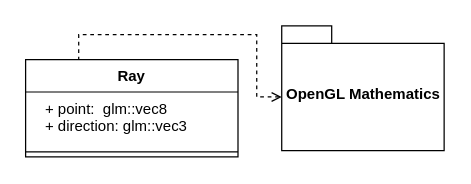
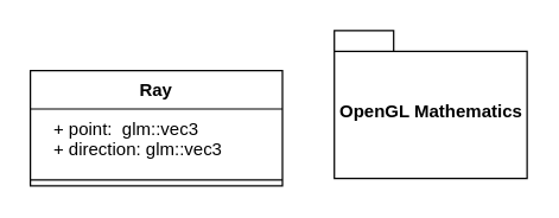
- <mxCell id="5" style="edgeStyle=orthogonalEdgeStyle;rounded=0;orthogonalLoop=1;jettySize=auto;html=1;exitX=0;exitY=0;exitDx=0;exitDy=57;exitPerimeter=0;entryX=0.25;entryY=0;entryDx=0;entryDy=0;endArrow=none;endFill=0;dashed=1;startArrow=open;startFill=0;" parent="1" source="6" target="2" edge="1"><mxGeometry relative="1" as="geometry" /></mxCell>
- <mxCell id="3" value="   + point:  glm::vec8&#10;   + direction: glm::vec3" style="text;strokeColor=none;fillColor=none;align=left;verticalAlign=top;spacingLeft=4;spacingRight=4;overflow=hidden;rotatable=0;points=[[0,0.5],[1,0.5]];portConstraint=eastwest;" parent="2" vertex="1"><mxGeometry y="26" width="170" height="44" as="geometry" /></mxCell>
+ <mxCell id="3" value="   + point:  glm::vec3&#10;   + direction: glm::vec3" style="text;strokeColor=none;fillColor=none;align=left;verticalAlign=top;spacingLeft=4;spacingRight=4;overflow=hidden;rotatable=0;points=[[0,0.5],[1,0.5]];portConstraint=eastwest;" parent="2" vertex="1"><mxGeometry y="26" width="170" height="44" as="geometry" /></mxCell>
